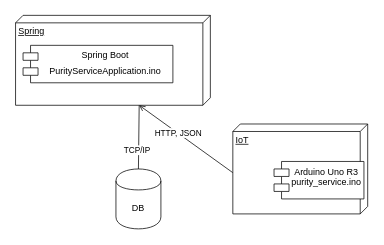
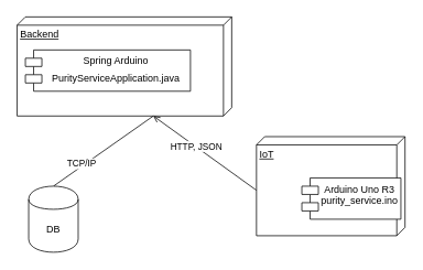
- <mxCell id="2" value="Spring" style="verticalAlign=top;align=left;spacingTop=8;spacingLeft=2;spacingRight=12;shape=cube;size=10;direction=south;fontStyle=4;html=1;" parent="1" vertex="1"><mxGeometry x="20" y="20" width="260" height="120" as="geometry" /></mxCell>
+ <mxCell id="2" value="Backend" style="verticalAlign=top;align=left;spacingTop=8;spacingLeft=2;spacingRight=12;shape=cube;size=10;direction=south;fontStyle=4;html=1;" parent="1" vertex="1"><mxGeometry x="20" y="20" width="260" height="120" as="geometry" /></mxCell>
- <mxCell id="9" value="Spring Boot" style="shape=module;align=left;spacingLeft=20;align=center;verticalAlign=top;" parent="1" vertex="1"><mxGeometry x="30" y="60" width="200" height="50" as="geometry" /></mxCell>
+ <mxCell id="9" value="Spring Arduino" style="shape=module;align=left;spacingLeft=20;align=center;verticalAlign=top;" parent="1" vertex="1"><mxGeometry x="30" y="60" width="200" height="50" as="geometry" /></mxCell>
- <mxCell id="10" value="PurityServiceApplication.ino" style="text;html=1;strokeColor=none;fillColor=none;align=center;verticalAlign=middle;whiteSpace=wrap;rounded=0;" parent="1" vertex="1"><mxGeometry x="120" y="85" width="40" height="20" as="geometry" /></mxCell>
+ <mxCell id="10" value="PurityServiceApplication.java" style="text;html=1;strokeColor=none;fillColor=none;align=center;verticalAlign=middle;whiteSpace=wrap;rounded=0;" parent="1" vertex="1"><mxGeometry x="120" y="85" width="40" height="20" as="geometry" /></mxCell>
- <mxCell id="8" value="DB" style="shape=cylinder;whiteSpace=wrap;html=1;boundedLbl=1;backgroundOutline=1;" parent="1" vertex="1"><mxGeometry x="154" y="225" width="60" height="80" as="geometry" /></mxCell>
+ <mxCell id="8" value="DB" style="shape=cylinder;whiteSpace=wrap;html=1;boundedLbl=1;backgroundOutline=1;" parent="1" vertex="1"><mxGeometry x="34" y="225" width="60" height="80" as="geometry" /></mxCell>
